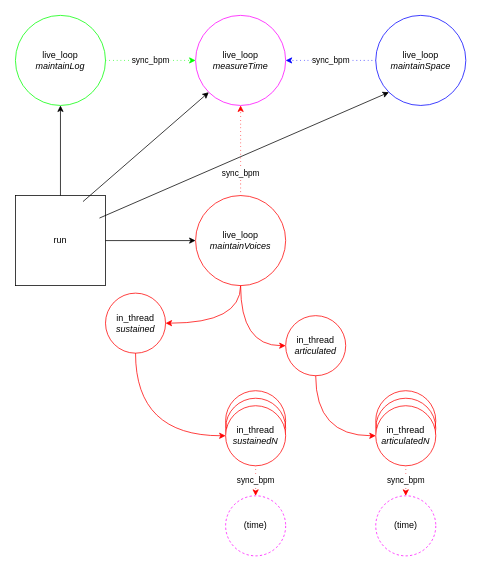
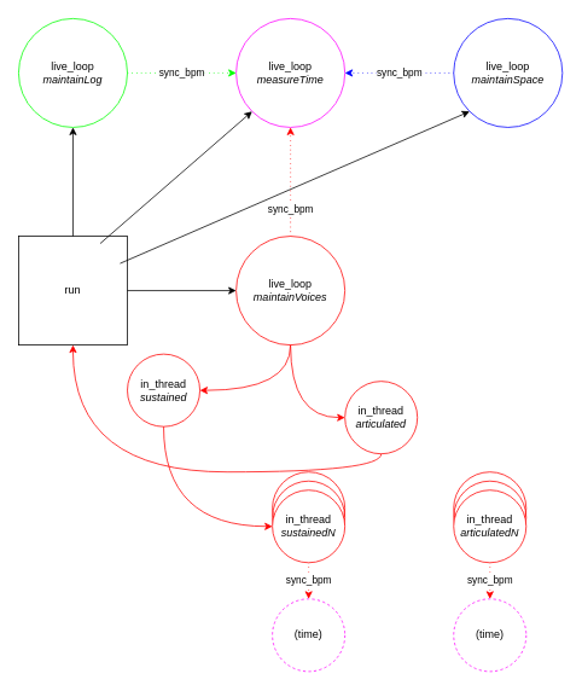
- <mxCell id="10" value="" style="edgeStyle=orthogonalEdgeStyle;curved=1;orthogonalLoop=1;jettySize=auto;html=1;exitX=0.5;exitY=1;exitDx=0;exitDy=0;entryX=0;entryY=0.5;entryDx=0;entryDy=0;strokeColor=#FF0000;" parent="1" source="11" target="14" edge="1"><mxGeometry x="0.25" y="20" relative="1" as="geometry"><mxPoint as="offset" /></mxGeometry></mxCell>
+ <mxCell id="10" value="" style="edgeStyle=orthogonalEdgeStyle;curved=1;orthogonalLoop=1;jettySize=auto;html=1;exitX=0.5;exitY=1;exitDx=0;exitDy=0;strokeColor=#FF0000;" parent="1" source="11" target="26" edge="1"><mxGeometry x="0.25" y="20" relative="1" as="geometry"><mxPoint as="offset" /></mxGeometry></mxCell>
